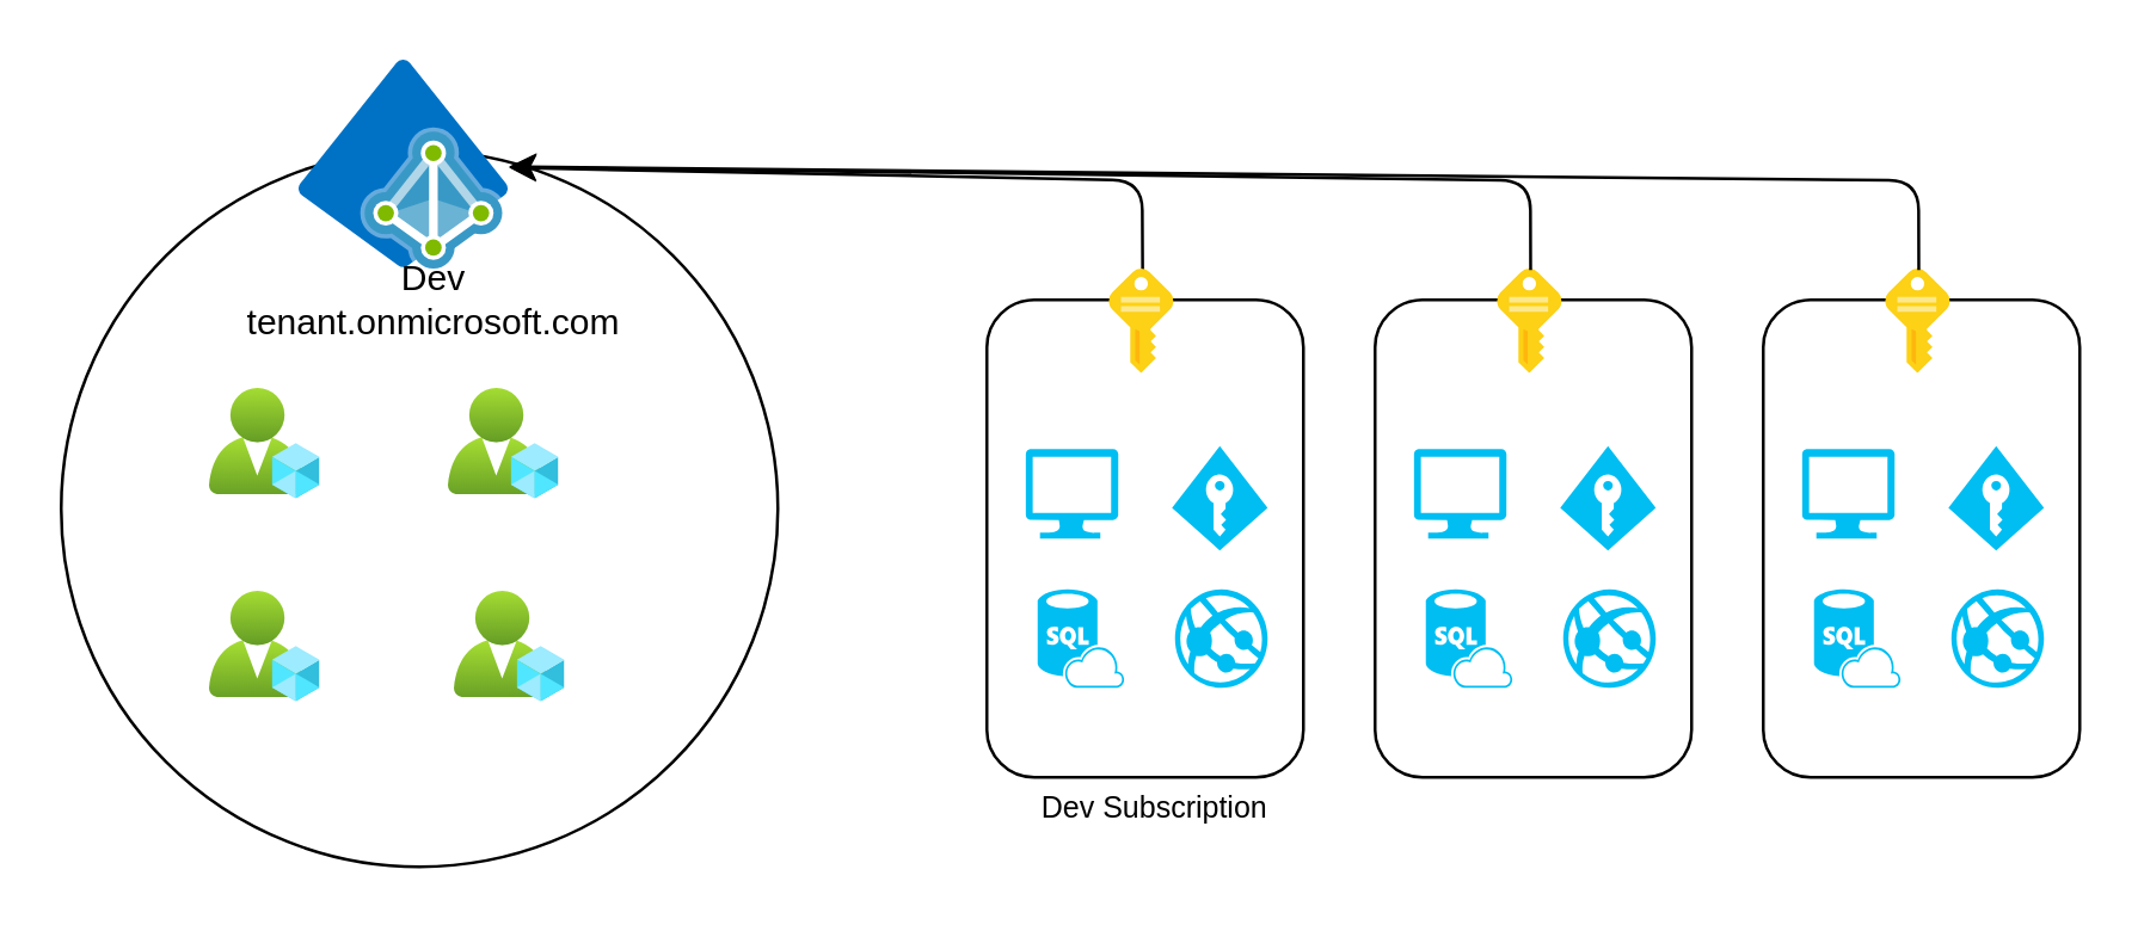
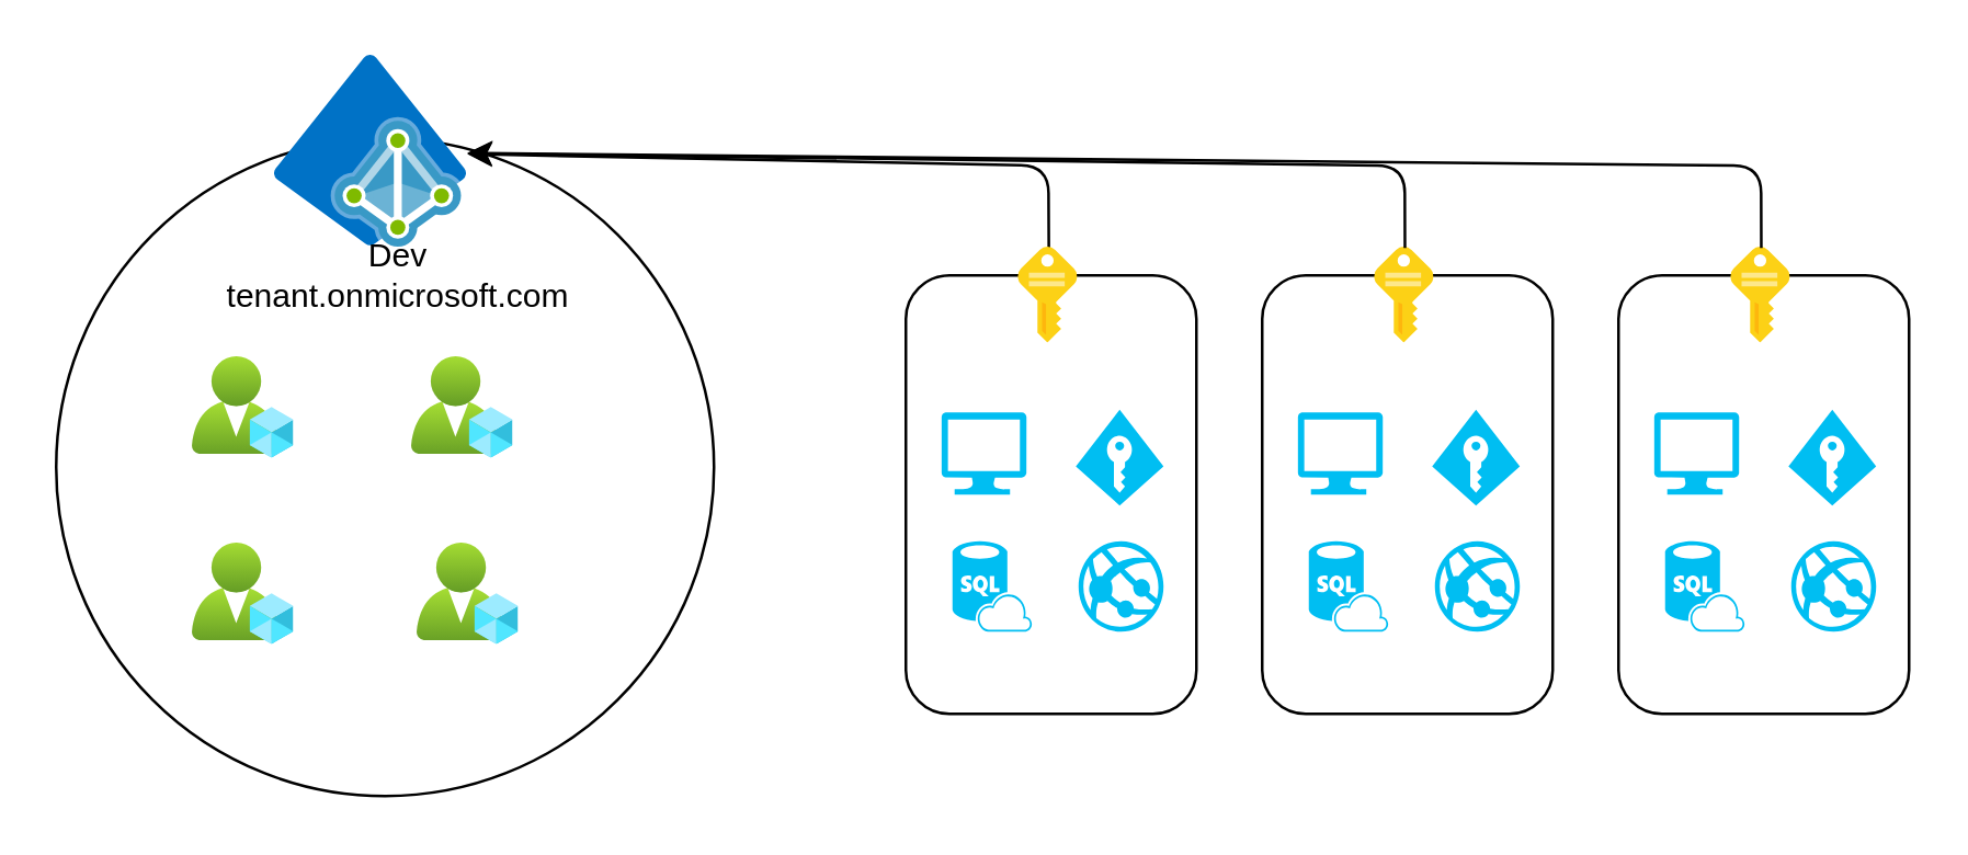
- <mxCell id="17" value="Dev Subscription" style="text;html=1;strokeColor=none;fillColor=none;align=center;verticalAlign=middle;whiteSpace=wrap;rounded=0;fontSize=10;" vertex="1" parent="10"><mxGeometry x="7" y="170" width="99" height="20" as="geometry" /></mxCell>
